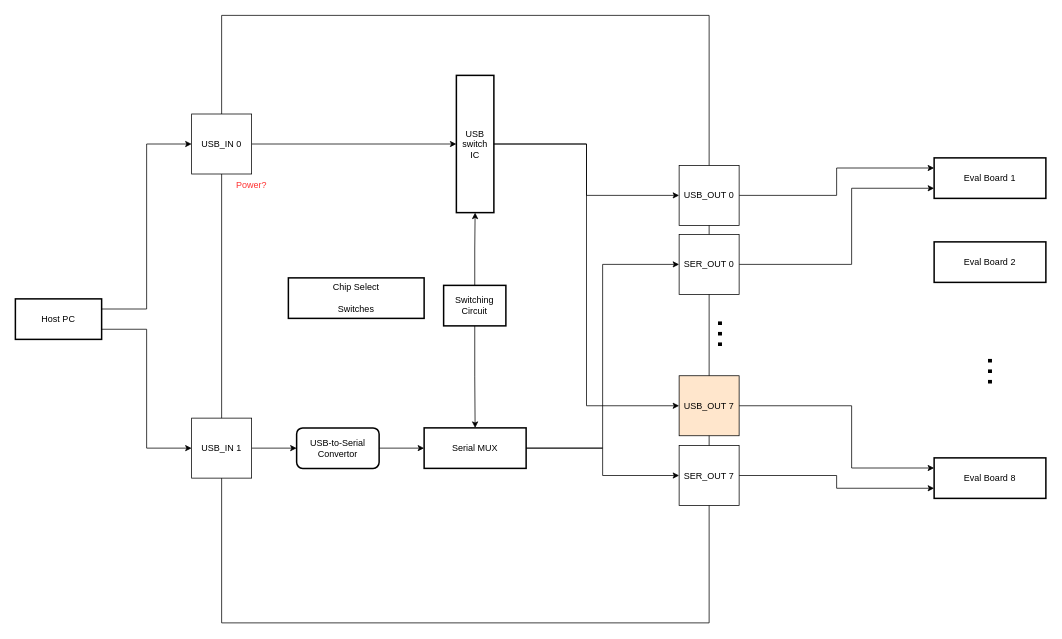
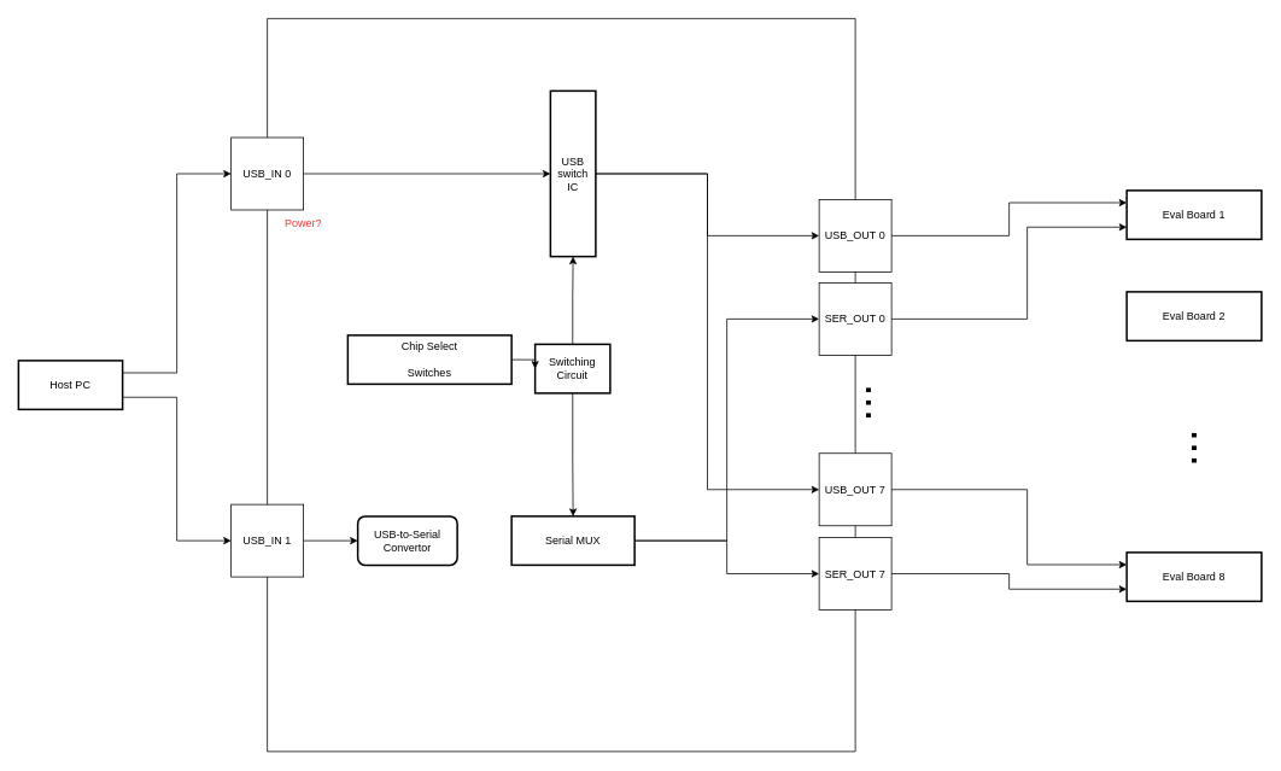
+ <mxCell id="17" style="edgeStyle=orthogonalEdgeStyle;rounded=0;orthogonalLoop=1;jettySize=auto;html=1;exitX=1;exitY=0.5;exitDx=0;exitDy=0;entryX=0;entryY=0.5;entryDx=0;entryDy=0;" edge="1" parent="9" source="18" target="13"><mxGeometry relative="1" as="geometry" /></mxCell>
- <mxCell id="29" value="USB_OUT 7" style="whiteSpace=wrap;html=1;aspect=fixed;fillColor=#ffe6cc;" vertex="1" parent="1"><mxGeometry x="905" y="500.5" width="80" height="80" as="geometry" /></mxCell>
+ <mxCell id="29" value="USB_OUT 7" style="whiteSpace=wrap;html=1;aspect=fixed;" vertex="1" parent="1"><mxGeometry x="905" y="500.5" width="80" height="80" as="geometry" /></mxCell>
- <mxCell id="20" value="" style="edgeStyle=orthogonalEdgeStyle;rounded=0;orthogonalLoop=1;jettySize=auto;html=1;" edge="1" parent="9" source="21" target="14"><mxGeometry relative="1" as="geometry" /></mxCell>
